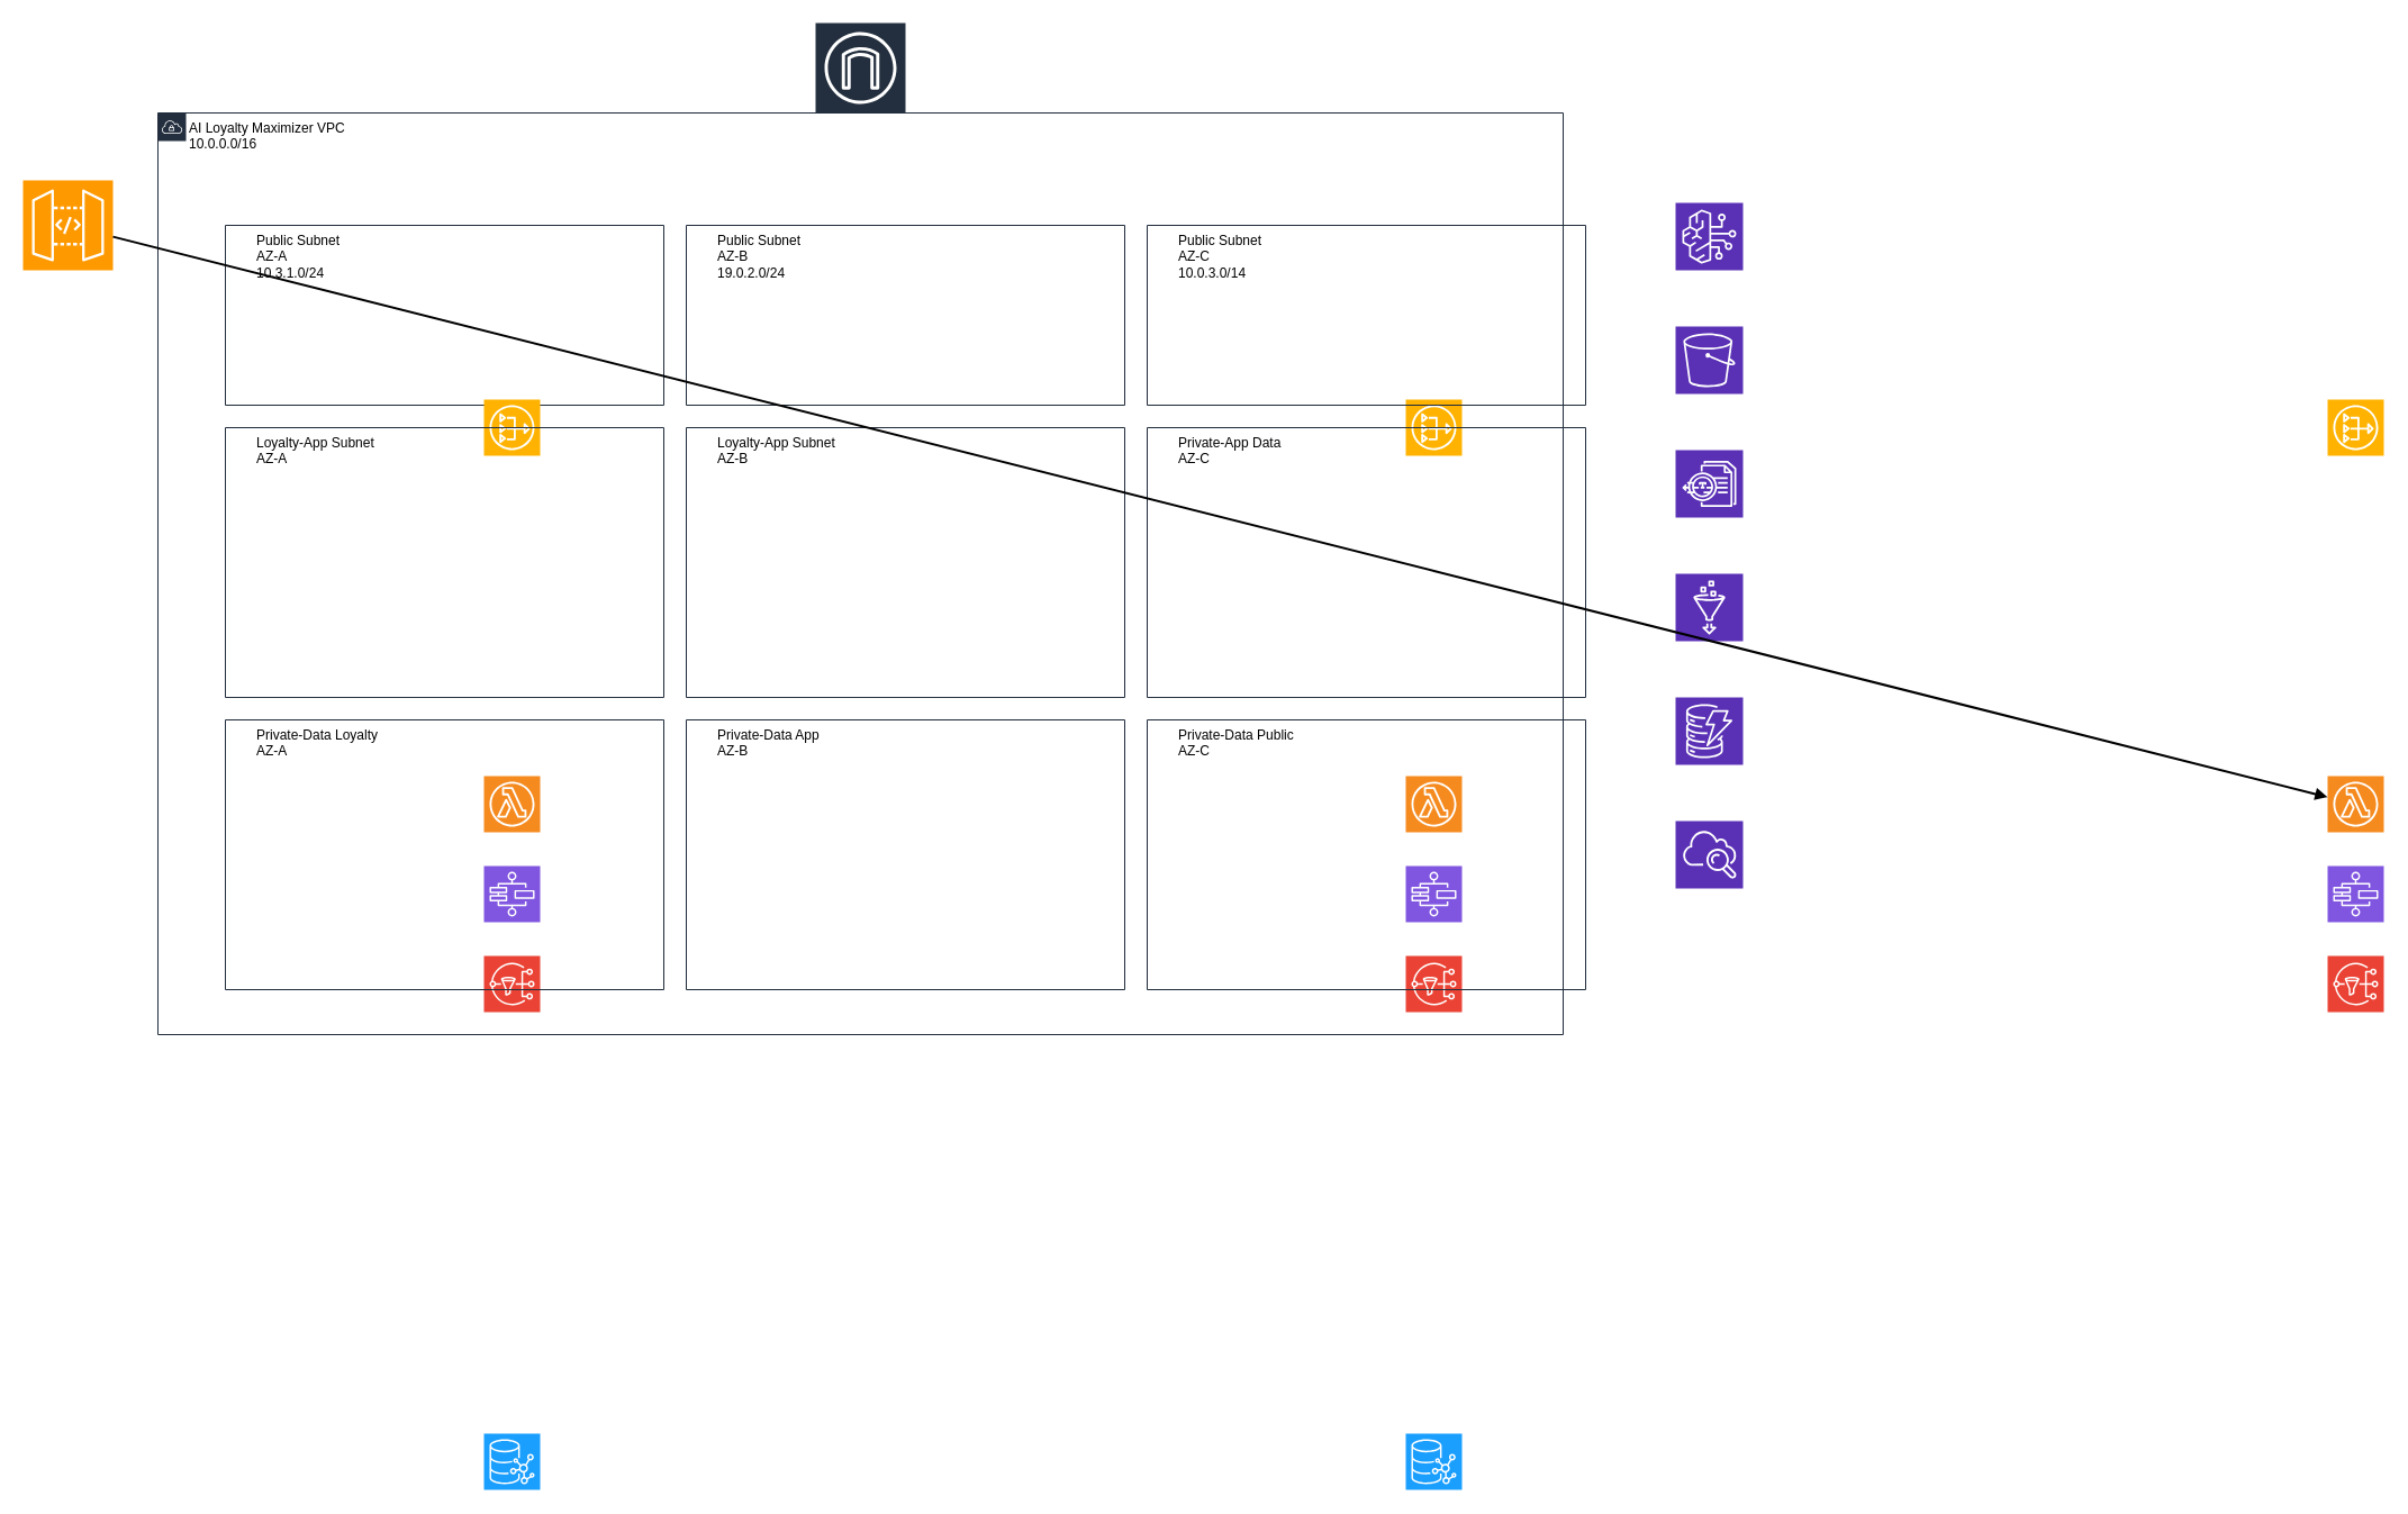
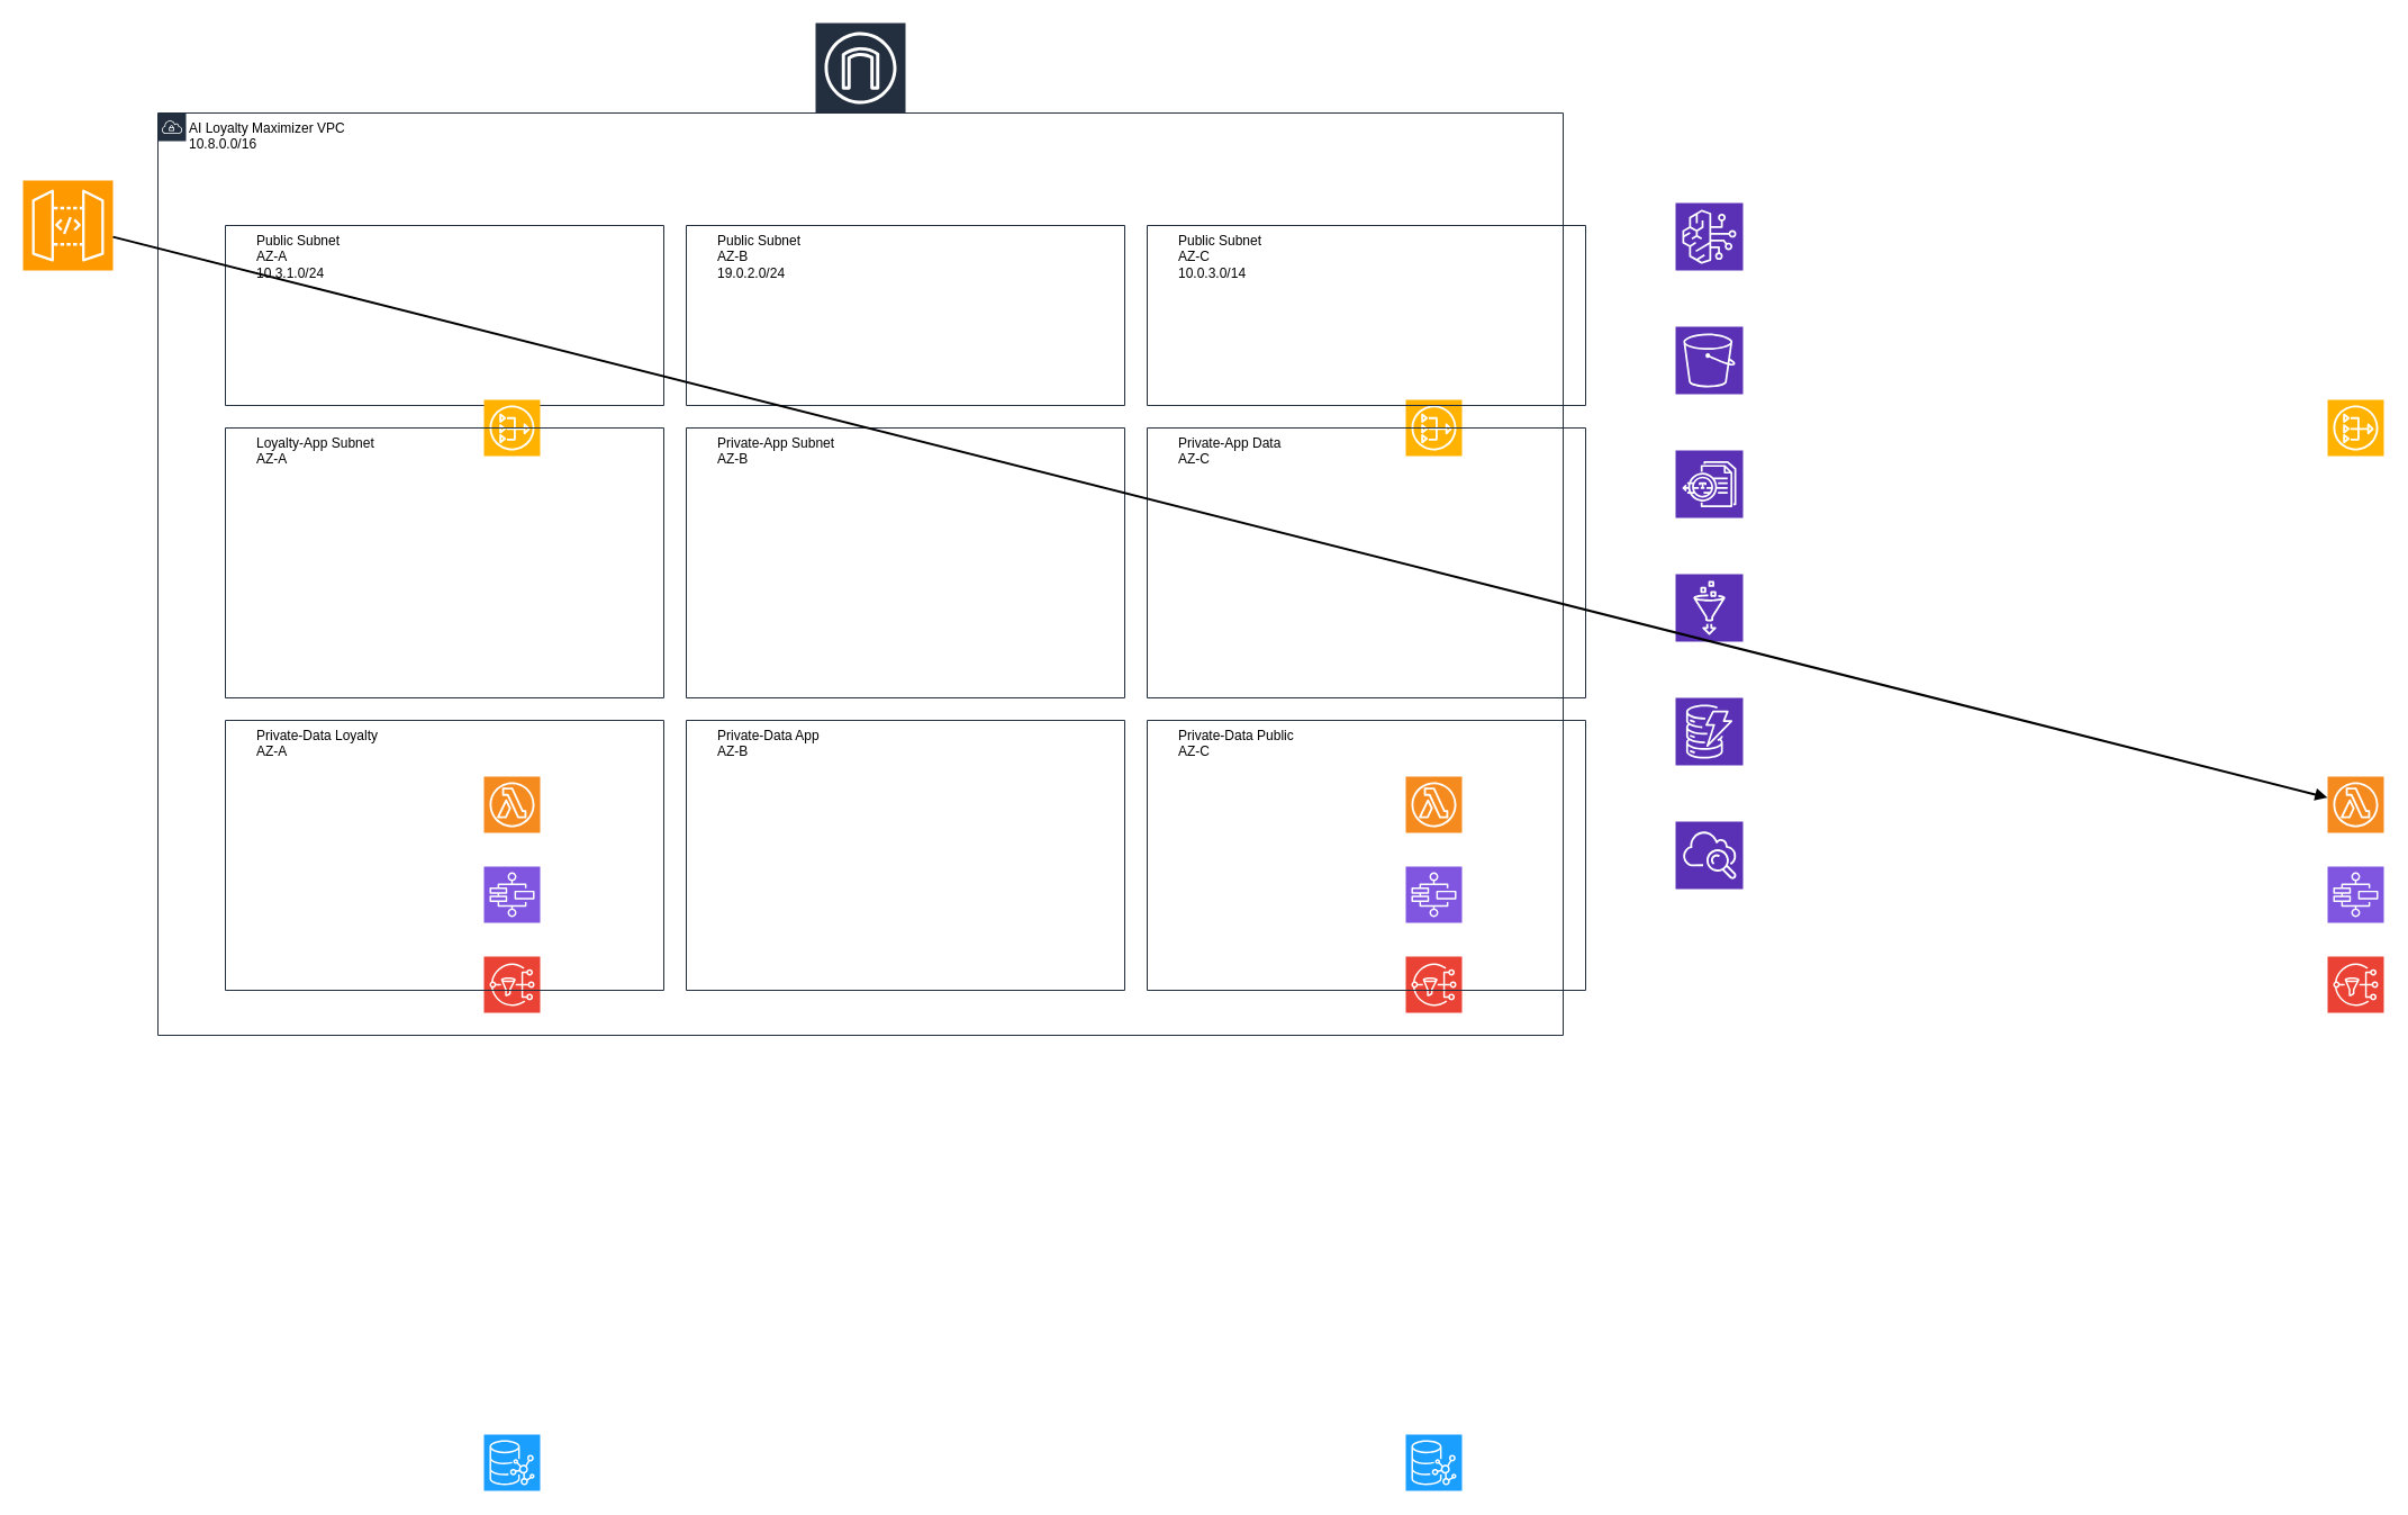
- <mxCell id="2" parent="1" value="AI Loyalty Maximizer VPC&#10;10.0.0.0/16" style="shape=mxgraph.aws4.group;grIcon=mxgraph.aws4.group_vpc;fillColor=none;strokeColor=#232F3E;verticalAlign=top;align=left;spacingLeft=26;fontSize=12;html=1;" vertex="1"><mxGeometry as="geometry" x="140" y="100" width="1250" height="820" /></mxCell>
+ <mxCell id="2" parent="1" value="AI Loyalty Maximizer VPC&#10;10.8.0.0/16" style="shape=mxgraph.aws4.group;grIcon=mxgraph.aws4.group_vpc;fillColor=none;strokeColor=#232F3E;verticalAlign=top;align=left;spacingLeft=26;fontSize=12;html=1;" vertex="1"><mxGeometry as="geometry" x="140" y="100" width="1250" height="820" /></mxCell>
- <mxCell id="15" parent="2" value="Loyalty-App Subnet&#10;AZ-B" style="shape=mxgraph.aws4.group;grIcon=mxgraph.aws4.group_private_subnet;fillColor=none;strokeColor=#232F3E;verticalAlign=top;align=left;spacingLeft=26;fontSize=12;html=1;" vertex="1"><mxGeometry as="geometry" x="470.0" y="280" width="390.0" height="240" /></mxCell>
+ <mxCell id="15" parent="2" value="Private-App Subnet&#10;AZ-B" style="shape=mxgraph.aws4.group;grIcon=mxgraph.aws4.group_private_subnet;fillColor=none;strokeColor=#232F3E;verticalAlign=top;align=left;spacingLeft=26;fontSize=12;html=1;" vertex="1"><mxGeometry as="geometry" x="470.0" y="280" width="390.0" height="240" /></mxCell>
